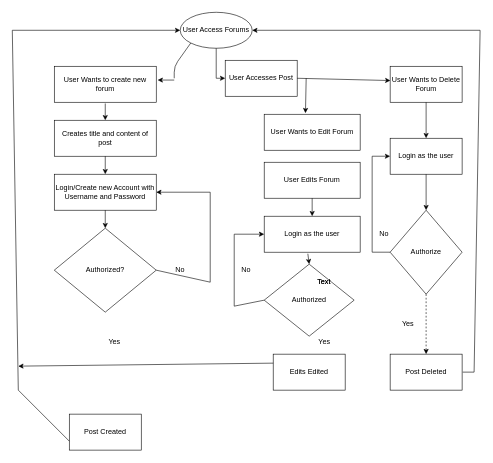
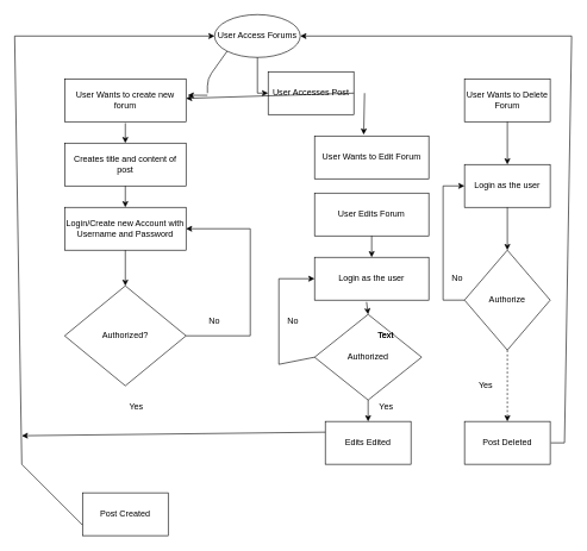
- <mxCell id="55" value="" style="endArrow=classic;html=1;exitX=1;exitY=0.5;exitDx=0;exitDy=0;entryX=0.003;entryY=0.397;entryDx=0;entryDy=0;entryPerimeter=0;" edge="1" parent="1" source="54" target="32"><mxGeometry width="50" height="50" relative="1" as="geometry"><mxPoint x="530" y="170" as="sourcePoint" /><mxPoint x="580" y="120" as="targetPoint" /></mxGeometry></mxCell>
+ <mxCell id="55" value="" style="endArrow=classic;html=1;exitX=1;exitY=0.5;exitDx=0;exitDy=0;" edge="1" parent="1" source="54" target="3"><mxGeometry width="50" height="50" relative="1" as="geometry"><mxPoint x="530" y="170" as="sourcePoint" /><mxPoint x="580" y="120" as="targetPoint" /></mxGeometry></mxCell>
- <mxCell id="2" value="Authorized?" style="rhombus;whiteSpace=wrap;html=1;" parent="1" vertex="1"><mxGeometry x="90" y="380" width="170" height="140" as="geometry" /></mxCell>
+ <mxCell id="2" value="Authorized?" style="rhombus;whiteSpace=wrap;html=1;" parent="1" vertex="1"><mxGeometry x="90" y="400" width="170" height="140" as="geometry" /></mxCell>
+ <mxCell id="29" value="" style="endArrow=classic;html=1;exitX=0.5;exitY=1;exitDx=0;exitDy=0;entryX=0.5;entryY=0;entryDx=0;entryDy=0;" parent="1" source="23" target="30" edge="1"><mxGeometry width="50" height="50" relative="1" as="geometry"><mxPoint x="550" y="640" as="sourcePoint" /><mxPoint x="510" y="600" as="targetPoint" /></mxGeometry></mxCell>
